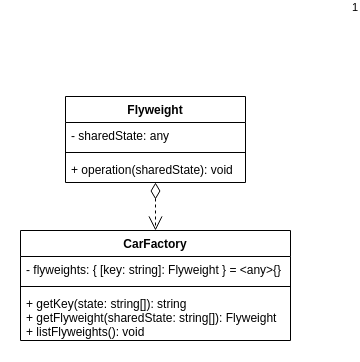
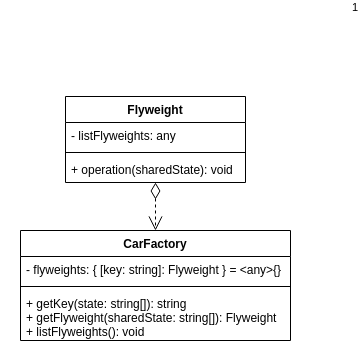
- <mxCell id="3" value="- sharedState: any" style="text;strokeColor=none;fillColor=none;align=left;verticalAlign=top;spacingLeft=4;spacingRight=4;overflow=hidden;rotatable=0;points=[[0,0.5],[1,0.5]];portConstraint=eastwest;" vertex="1" parent="2"><mxGeometry y="26" width="180" height="26" as="geometry" /></mxCell>
+ <mxCell id="3" value="- listFlyweights: any" style="text;strokeColor=none;fillColor=none;align=left;verticalAlign=top;spacingLeft=4;spacingRight=4;overflow=hidden;rotatable=0;points=[[0,0.5],[1,0.5]];portConstraint=eastwest;" vertex="1" parent="2"><mxGeometry y="26" width="180" height="26" as="geometry" /></mxCell>
